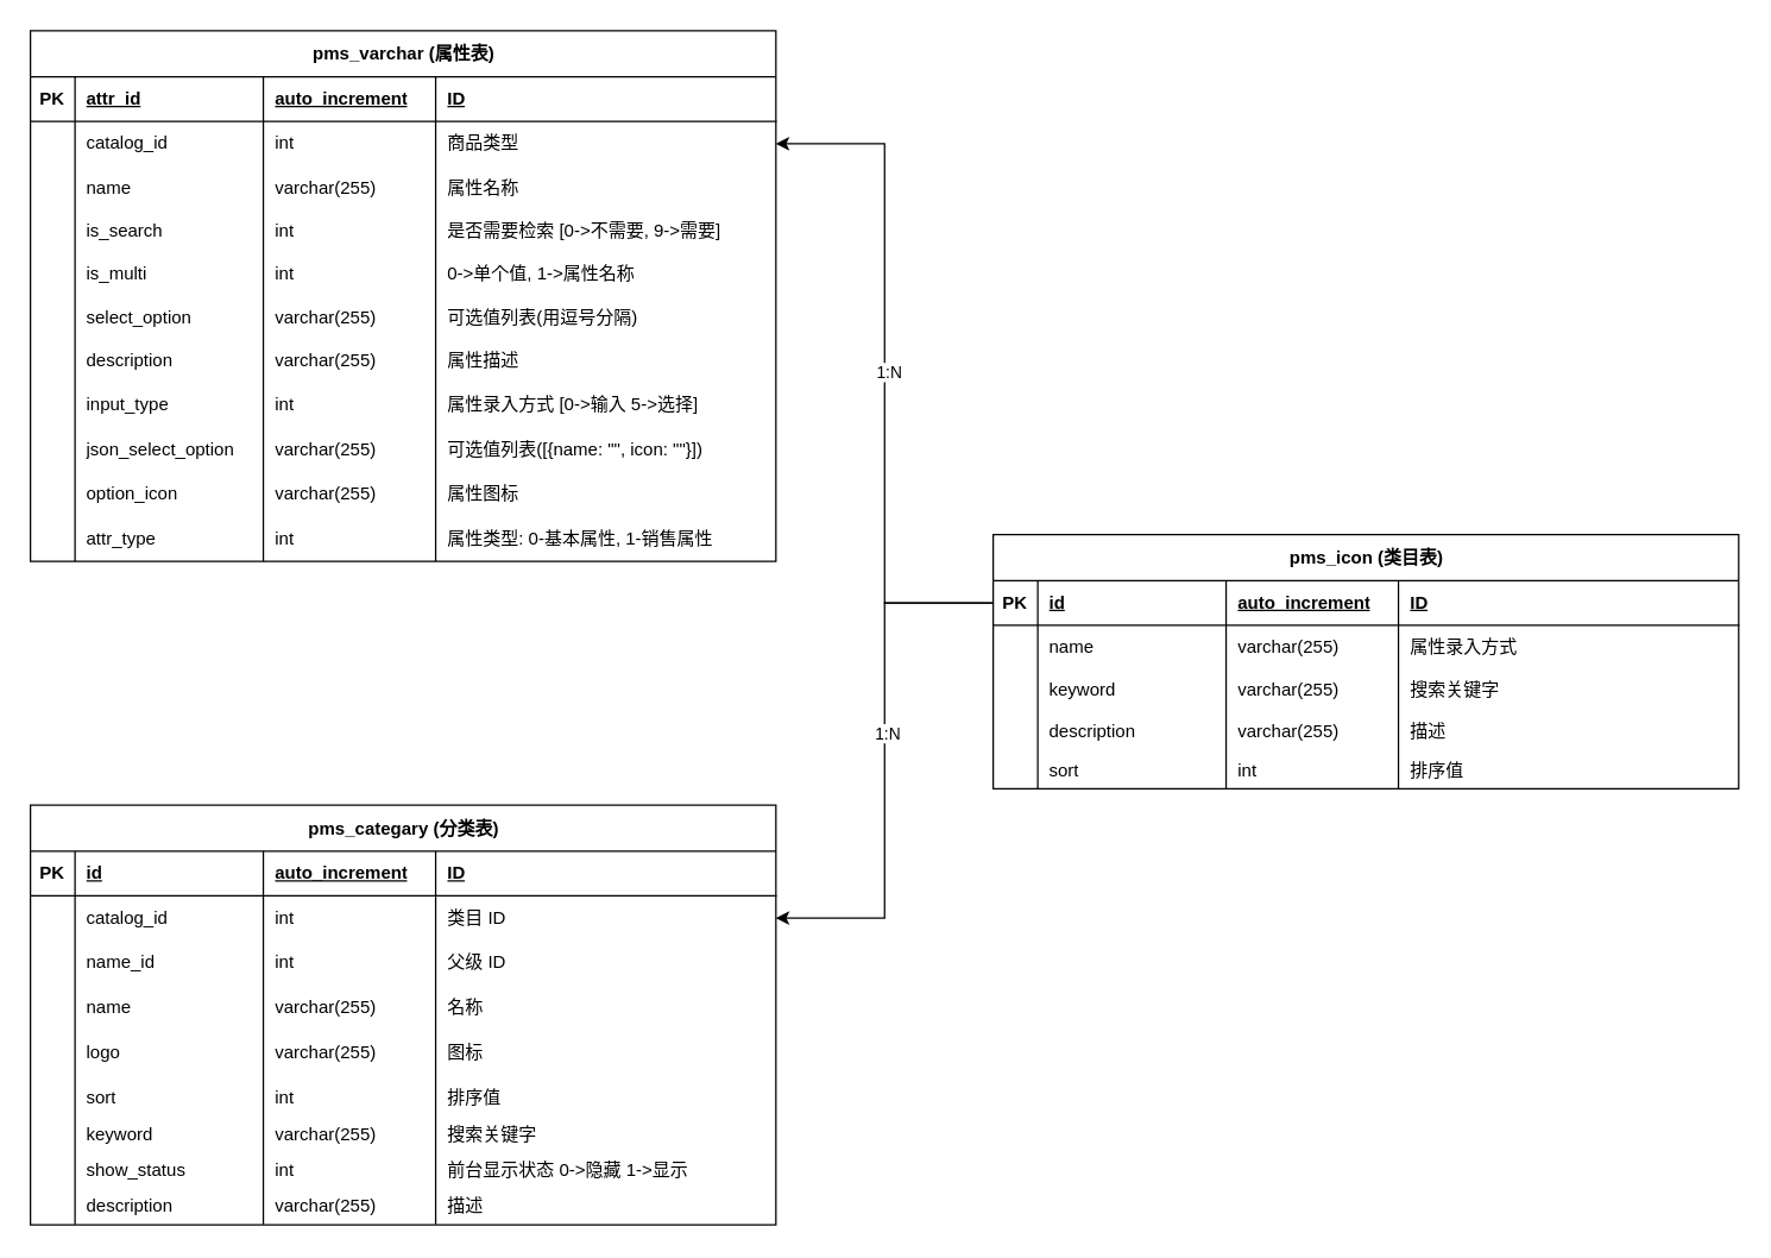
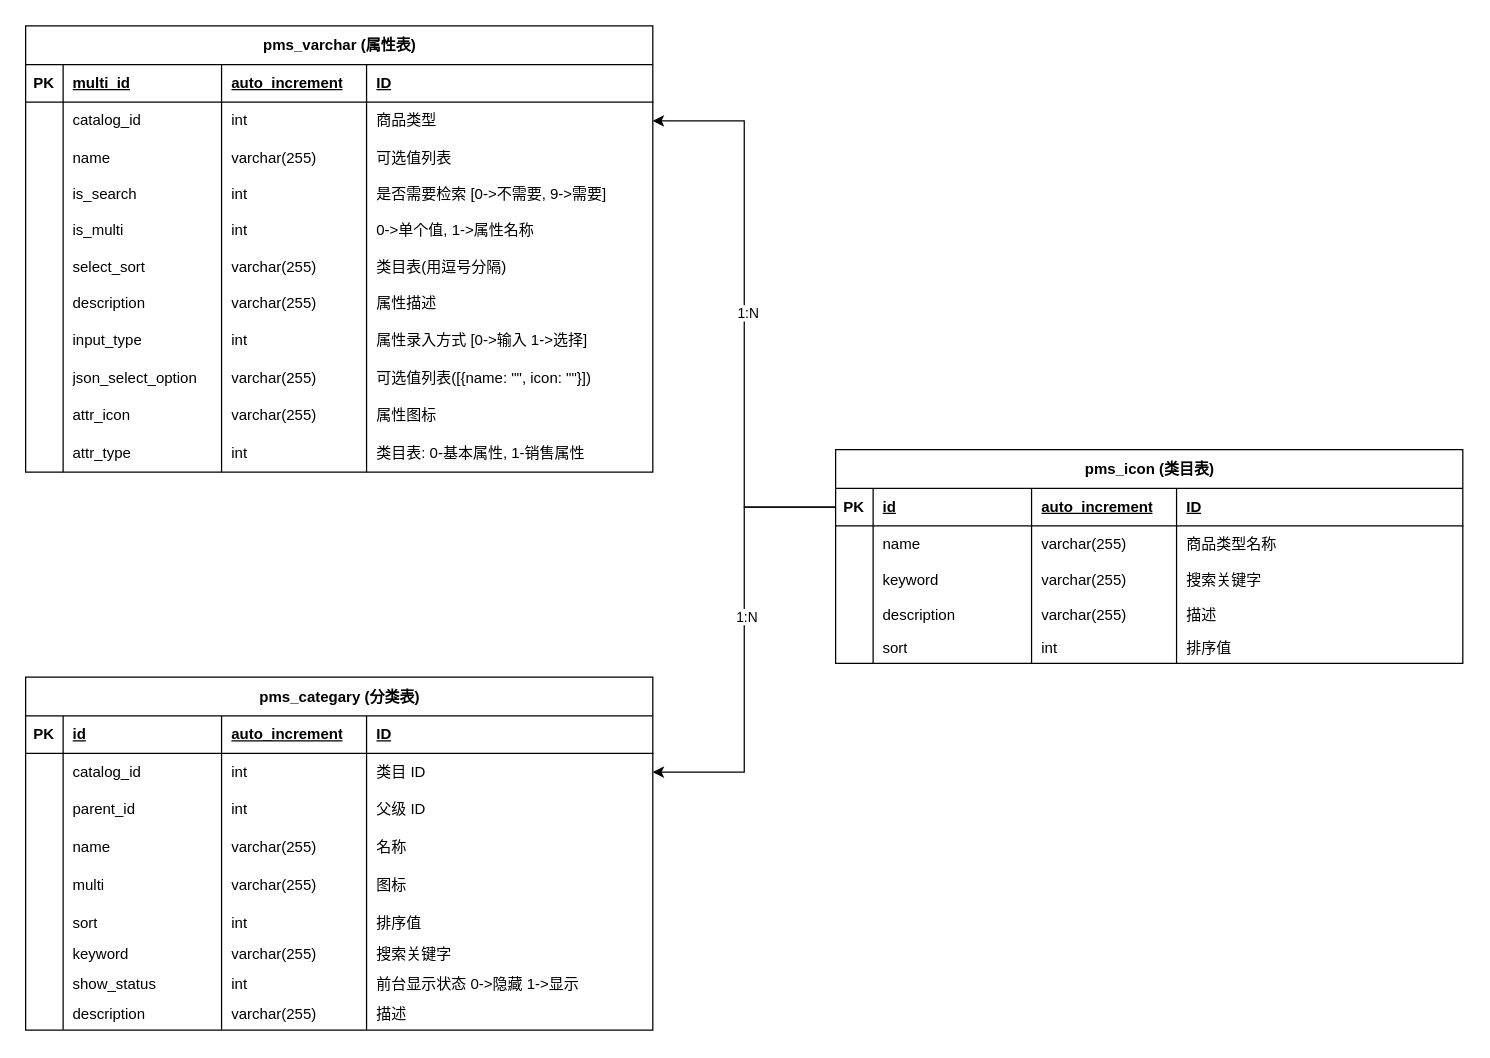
- <mxCell id="5" value="attr_id" style="shape=partialRectangle;connectable=0;fillColor=none;top=0;left=0;bottom=0;right=0;align=left;spacingLeft=6;fontStyle=5;overflow=hidden;whiteSpace=wrap;html=1;" parent="3" vertex="1"><mxGeometry x="30" width="126.75" height="30" as="geometry"><mxRectangle width="126.75" height="30" as="alternateBounds" /></mxGeometry></mxCell>
+ <mxCell id="5" value="multi_id" style="shape=partialRectangle;connectable=0;fillColor=none;top=0;left=0;bottom=0;right=0;align=left;spacingLeft=6;fontStyle=5;overflow=hidden;whiteSpace=wrap;html=1;" parent="3" vertex="1"><mxGeometry x="30" width="126.75" height="30" as="geometry"><mxRectangle width="126.75" height="30" as="alternateBounds" /></mxGeometry></mxCell>
- <mxCell id="17" value="属性名称" style="shape=partialRectangle;connectable=0;fillColor=none;top=0;left=0;bottom=0;right=0;align=left;spacingLeft=6;overflow=hidden;whiteSpace=wrap;html=1;" parent="13" vertex="1"><mxGeometry x="272.75" width="229" height="30" as="geometry"><mxRectangle width="229" height="30" as="alternateBounds" /></mxGeometry></mxCell>
+ <mxCell id="17" value="可选值列表" style="shape=partialRectangle;connectable=0;fillColor=none;top=0;left=0;bottom=0;right=0;align=left;spacingLeft=6;overflow=hidden;whiteSpace=wrap;html=1;" parent="13" vertex="1"><mxGeometry x="272.75" width="229" height="30" as="geometry"><mxRectangle width="229" height="30" as="alternateBounds" /></mxGeometry></mxCell>
- <mxCell id="30" value="select_option" style="shape=partialRectangle;connectable=0;fillColor=none;top=0;left=0;bottom=0;right=0;align=left;spacingLeft=6;overflow=hidden;whiteSpace=wrap;html=1;" parent="28" vertex="1"><mxGeometry x="30" width="126.75" height="28" as="geometry"><mxRectangle width="126.75" height="28" as="alternateBounds" /></mxGeometry></mxCell>
+ <mxCell id="30" value="select_sort" style="shape=partialRectangle;connectable=0;fillColor=none;top=0;left=0;bottom=0;right=0;align=left;spacingLeft=6;overflow=hidden;whiteSpace=wrap;html=1;" parent="28" vertex="1"><mxGeometry x="30" width="126.75" height="28" as="geometry"><mxRectangle width="126.75" height="28" as="alternateBounds" /></mxGeometry></mxCell>
- <mxCell id="32" value="可选值列表(用逗号分隔)" style="shape=partialRectangle;connectable=0;fillColor=none;top=0;left=0;bottom=0;right=0;align=left;spacingLeft=6;overflow=hidden;whiteSpace=wrap;html=1;" parent="28" vertex="1"><mxGeometry x="272.75" width="229" height="28" as="geometry"><mxRectangle width="229" height="28" as="alternateBounds" /></mxGeometry></mxCell>
+ <mxCell id="32" value="类目表(用逗号分隔)" style="shape=partialRectangle;connectable=0;fillColor=none;top=0;left=0;bottom=0;right=0;align=left;spacingLeft=6;overflow=hidden;whiteSpace=wrap;html=1;" parent="28" vertex="1"><mxGeometry x="272.75" width="229" height="28" as="geometry"><mxRectangle width="229" height="28" as="alternateBounds" /></mxGeometry></mxCell>
- <mxCell id="42" value="属性录入方式 [0-&amp;gt;输入 5-&amp;gt;选择]" style="shape=partialRectangle;connectable=0;fillColor=none;top=0;left=0;bottom=0;right=0;align=left;spacingLeft=6;overflow=hidden;whiteSpace=wrap;html=1;" parent="38" vertex="1"><mxGeometry x="272.75" width="229" height="30" as="geometry"><mxRectangle width="229" height="30" as="alternateBounds" /></mxGeometry></mxCell>
+ <mxCell id="42" value="属性录入方式 [0-&amp;gt;输入 1-&amp;gt;选择]" style="shape=partialRectangle;connectable=0;fillColor=none;top=0;left=0;bottom=0;right=0;align=left;spacingLeft=6;overflow=hidden;whiteSpace=wrap;html=1;" parent="38" vertex="1"><mxGeometry x="272.75" width="229" height="30" as="geometry"><mxRectangle width="229" height="30" as="alternateBounds" /></mxGeometry></mxCell>
- <mxCell id="50" value="option_icon" style="shape=partialRectangle;connectable=0;fillColor=none;top=0;left=0;bottom=0;right=0;align=left;spacingLeft=6;overflow=hidden;whiteSpace=wrap;html=1;" parent="48" vertex="1"><mxGeometry x="30" width="126.75" height="30" as="geometry"><mxRectangle width="126.75" height="30" as="alternateBounds" /></mxGeometry></mxCell>
+ <mxCell id="50" value="attr_icon" style="shape=partialRectangle;connectable=0;fillColor=none;top=0;left=0;bottom=0;right=0;align=left;spacingLeft=6;overflow=hidden;whiteSpace=wrap;html=1;" parent="48" vertex="1"><mxGeometry x="30" width="126.75" height="30" as="geometry"><mxRectangle width="126.75" height="30" as="alternateBounds" /></mxGeometry></mxCell>
- <mxCell id="57" value="属性类型: 0-基本属性, 1-销售属性" style="shape=partialRectangle;connectable=0;fillColor=none;top=0;left=0;bottom=0;right=0;align=left;spacingLeft=6;overflow=hidden;whiteSpace=wrap;html=1;" parent="53" vertex="1"><mxGeometry x="272.75" width="229" height="30" as="geometry"><mxRectangle width="229" height="30" as="alternateBounds" /></mxGeometry></mxCell>
+ <mxCell id="57" value="类目表: 0-基本属性, 1-销售属性" style="shape=partialRectangle;connectable=0;fillColor=none;top=0;left=0;bottom=0;right=0;align=left;spacingLeft=6;overflow=hidden;whiteSpace=wrap;html=1;" parent="53" vertex="1"><mxGeometry x="272.75" width="229" height="30" as="geometry"><mxRectangle width="229" height="30" as="alternateBounds" /></mxGeometry></mxCell>
- <mxCell id="68" value="属性录入方式" style="shape=partialRectangle;connectable=0;fillColor=none;top=0;left=0;bottom=0;right=0;align=left;spacingLeft=6;overflow=hidden;whiteSpace=wrap;html=1;" vertex="1" parent="64"><mxGeometry x="272.75" width="229" height="30" as="geometry"><mxRectangle width="229" height="30" as="alternateBounds" /></mxGeometry></mxCell>
+ <mxCell id="68" value="商品类型名称" style="shape=partialRectangle;connectable=0;fillColor=none;top=0;left=0;bottom=0;right=0;align=left;spacingLeft=6;overflow=hidden;whiteSpace=wrap;html=1;" vertex="1" parent="64"><mxGeometry x="272.75" width="229" height="30" as="geometry"><mxRectangle width="229" height="30" as="alternateBounds" /></mxGeometry></mxCell>
- <mxCell id="99" value="name_id" style="shape=partialRectangle;connectable=0;fillColor=none;top=0;left=0;bottom=0;right=0;align=left;spacingLeft=6;overflow=hidden;whiteSpace=wrap;html=1;" vertex="1" parent="97"><mxGeometry x="30" width="126.75" height="30" as="geometry"><mxRectangle width="126.75" height="30" as="alternateBounds" /></mxGeometry></mxCell>
+ <mxCell id="99" value="parent_id" style="shape=partialRectangle;connectable=0;fillColor=none;top=0;left=0;bottom=0;right=0;align=left;spacingLeft=6;overflow=hidden;whiteSpace=wrap;html=1;" vertex="1" parent="97"><mxGeometry x="30" width="126.75" height="30" as="geometry"><mxRectangle width="126.75" height="30" as="alternateBounds" /></mxGeometry></mxCell>
- <mxCell id="109" value="logo" style="shape=partialRectangle;connectable=0;fillColor=none;top=0;left=0;bottom=0;right=0;align=left;spacingLeft=6;overflow=hidden;whiteSpace=wrap;html=1;" vertex="1" parent="107"><mxGeometry x="30" width="126.75" height="32" as="geometry"><mxRectangle width="126.75" height="32" as="alternateBounds" /></mxGeometry></mxCell>
+ <mxCell id="109" value="multi" style="shape=partialRectangle;connectable=0;fillColor=none;top=0;left=0;bottom=0;right=0;align=left;spacingLeft=6;overflow=hidden;whiteSpace=wrap;html=1;" vertex="1" parent="107"><mxGeometry x="30" width="126.75" height="32" as="geometry"><mxRectangle width="126.75" height="32" as="alternateBounds" /></mxGeometry></mxCell>
